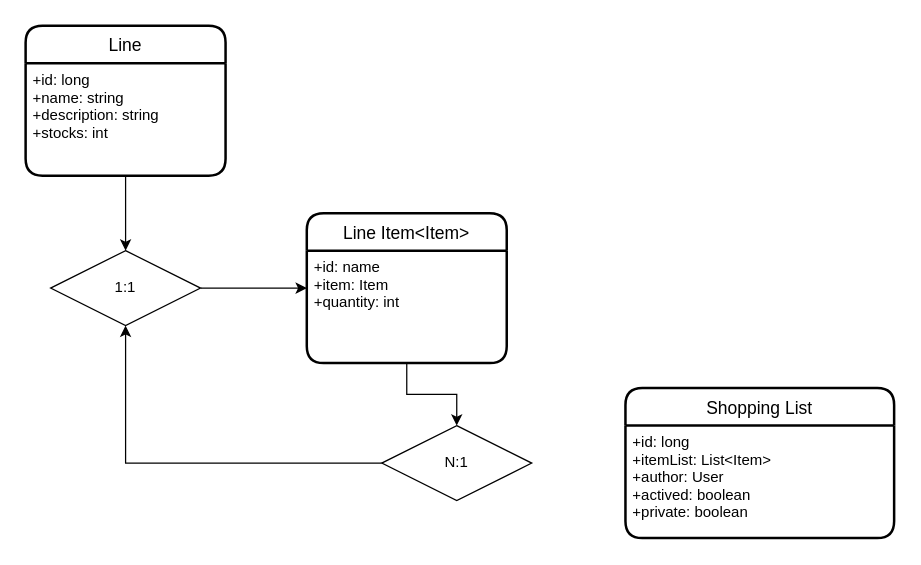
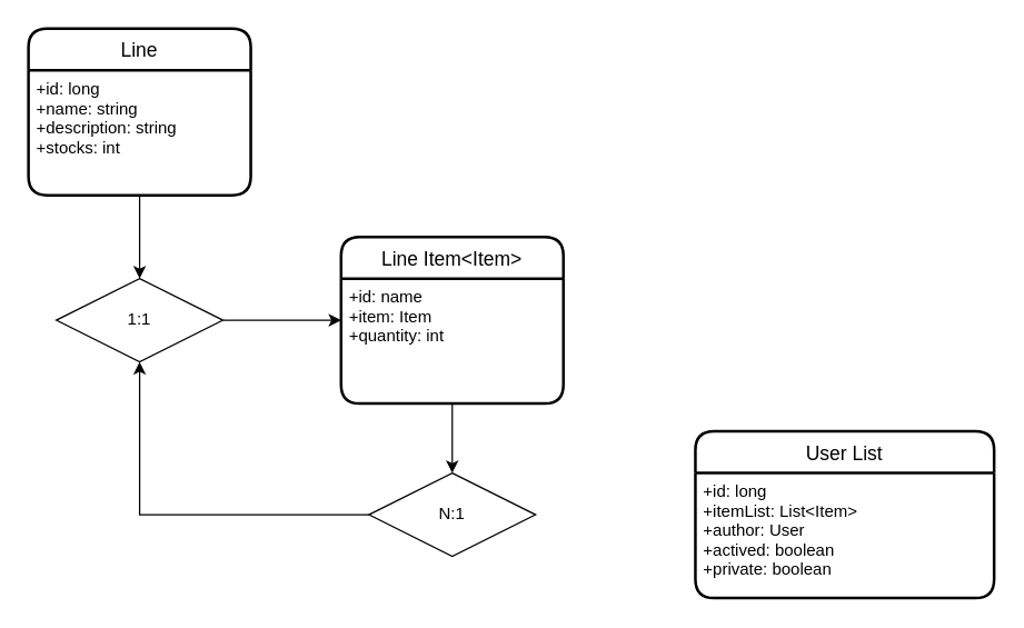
- <mxCell id="4" value="Shopping List" style="swimlane;childLayout=stackLayout;horizontal=1;startSize=30;horizontalStack=0;rounded=1;fontSize=14;fontStyle=0;strokeWidth=2;resizeParent=0;resizeLast=1;shadow=0;dashed=0;align=center;" vertex="1" parent="1"><mxGeometry x="500" y="310" width="215" height="120" as="geometry" /></mxCell>
+ <mxCell id="4" value="User List" style="swimlane;childLayout=stackLayout;horizontal=1;startSize=30;horizontalStack=0;rounded=1;fontSize=14;fontStyle=0;strokeWidth=2;resizeParent=0;resizeLast=1;shadow=0;dashed=0;align=center;" vertex="1" parent="1"><mxGeometry x="500" y="310" width="215" height="120" as="geometry" /></mxCell>
- <mxCell id="13" value="N:1" style="shape=rhombus;perimeter=rhombusPerimeter;whiteSpace=wrap;html=1;align=center;" vertex="1" parent="1"><mxGeometry x="305" y="340" width="120" height="60" as="geometry" /></mxCell>
+ <mxCell id="13" value="N:1" style="shape=rhombus;perimeter=rhombusPerimeter;whiteSpace=wrap;html=1;align=center;" vertex="1" parent="1"><mxGeometry x="265" y="340" width="120" height="60" as="geometry" /></mxCell>
